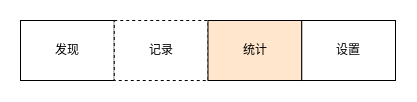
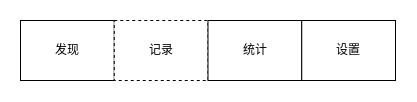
- <mxCell id="5" value="统计" style="rounded=0;whiteSpace=wrap;html=1;fillColor=#ffe6cc;" vertex="1" parent="2"><mxGeometry x="187.5" width="93.75" height="60" as="geometry" /></mxCell>
+ <mxCell id="5" value="统计" style="rounded=0;whiteSpace=wrap;html=1;" vertex="1" parent="2"><mxGeometry x="187.5" width="93.75" height="60" as="geometry" /></mxCell>
